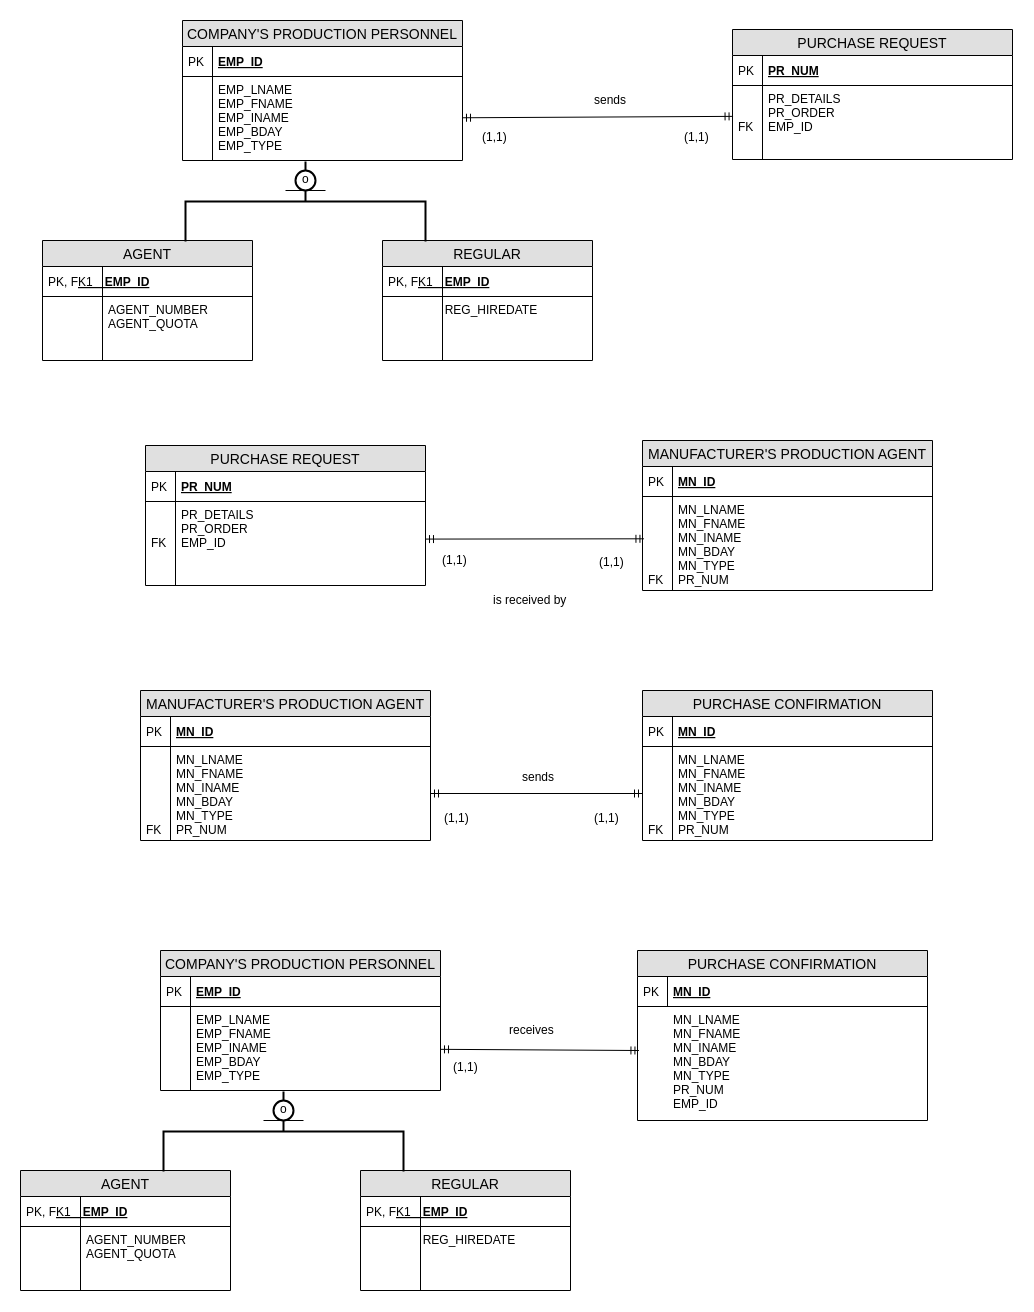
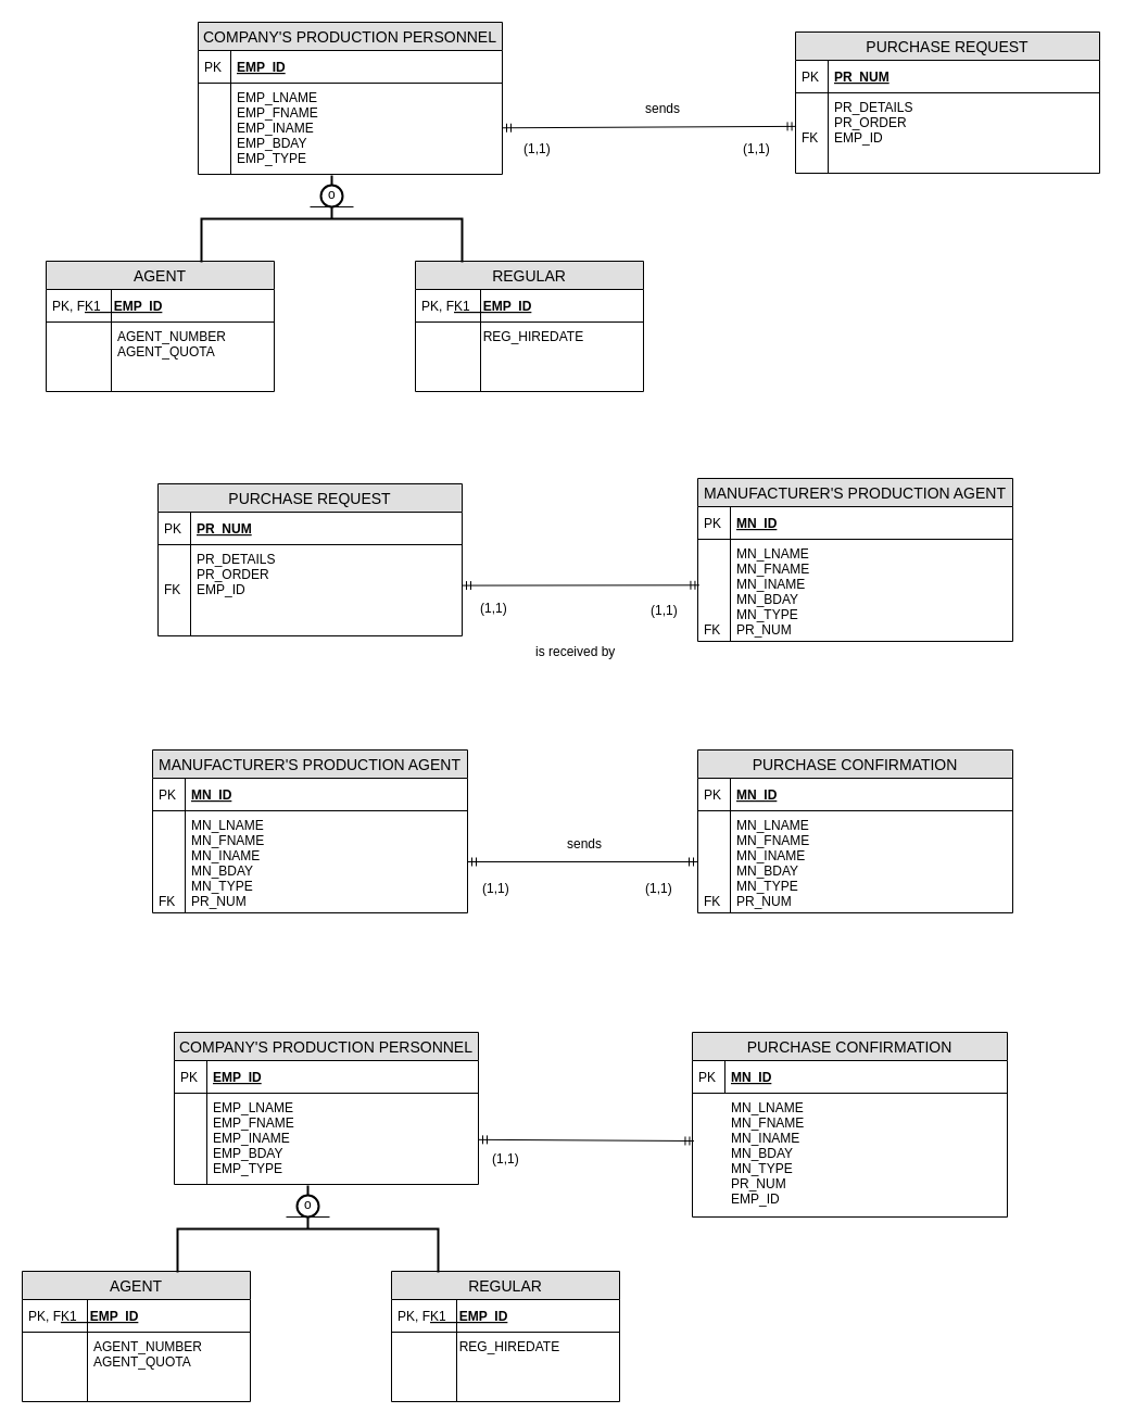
- <mxCell id="82" value="receives" style="text;html=1;resizable=0;points=[];autosize=1;align=left;verticalAlign=top;spacingTop=-4;" vertex="1" parent="1"><mxGeometry x="506.5" y="1020" width="60" height="20" as="geometry" /></mxCell>
